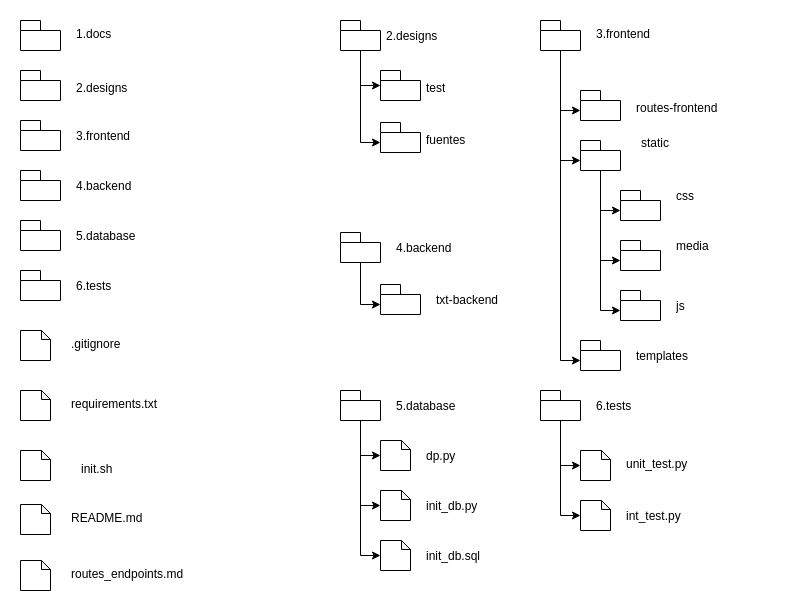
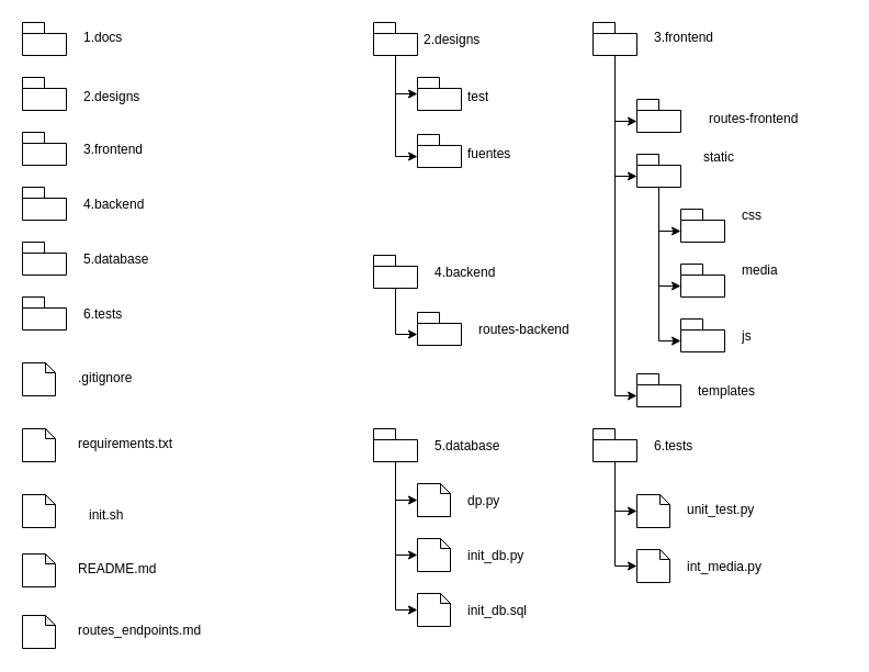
- <mxCell id="79" value="routes-frontend" style="text;strokeColor=none;fillColor=none;align=left;verticalAlign=top;spacingLeft=4;spacingRight=4;overflow=hidden;rotatable=0;points=[[0,0.5],[1,0.5]];portConstraint=eastwest;whiteSpace=wrap;html=1;" vertex="1" parent="60"><mxGeometry x="90" y="74" width="100" height="26" as="geometry" /></mxCell>
+ <mxCell id="79" value="routes-frontend" style="text;strokeColor=none;fillColor=none;align=left;verticalAlign=top;spacingLeft=4;spacingRight=4;overflow=hidden;rotatable=0;points=[[0,0.5],[1,0.5]];portConstraint=eastwest;whiteSpace=wrap;html=1;" vertex="1" parent="60"><mxGeometry x="100" y="74" width="100" height="26" as="geometry" /></mxCell>
- <mxCell id="42" value="txt-backend" style="text;strokeColor=none;fillColor=none;align=left;verticalAlign=top;spacingLeft=4;spacingRight=4;overflow=hidden;rotatable=0;points=[[0,0.5],[1,0.5]];portConstraint=eastwest;whiteSpace=wrap;html=1;" vertex="1" parent="38"><mxGeometry x="90" y="54" width="100" height="26" as="geometry" /></mxCell>
+ <mxCell id="42" value="routes-backend" style="text;strokeColor=none;fillColor=none;align=left;verticalAlign=top;spacingLeft=4;spacingRight=4;overflow=hidden;rotatable=0;points=[[0,0.5],[1,0.5]];portConstraint=eastwest;whiteSpace=wrap;html=1;" vertex="1" parent="38"><mxGeometry x="90" y="54" width="100" height="26" as="geometry" /></mxCell>
- <mxCell id="23" value="int_test.py" style="text;strokeColor=none;fillColor=none;align=left;verticalAlign=top;spacingLeft=4;spacingRight=4;overflow=hidden;rotatable=0;points=[[0,0.5],[1,0.5]];portConstraint=eastwest;whiteSpace=wrap;html=1;" vertex="1" parent="17"><mxGeometry x="80" y="112" width="100" height="26" as="geometry" /></mxCell>
+ <mxCell id="23" value="int_media.py" style="text;strokeColor=none;fillColor=none;align=left;verticalAlign=top;spacingLeft=4;spacingRight=4;overflow=hidden;rotatable=0;points=[[0,0.5],[1,0.5]];portConstraint=eastwest;whiteSpace=wrap;html=1;" vertex="1" parent="17"><mxGeometry x="80" y="112" width="100" height="26" as="geometry" /></mxCell>
